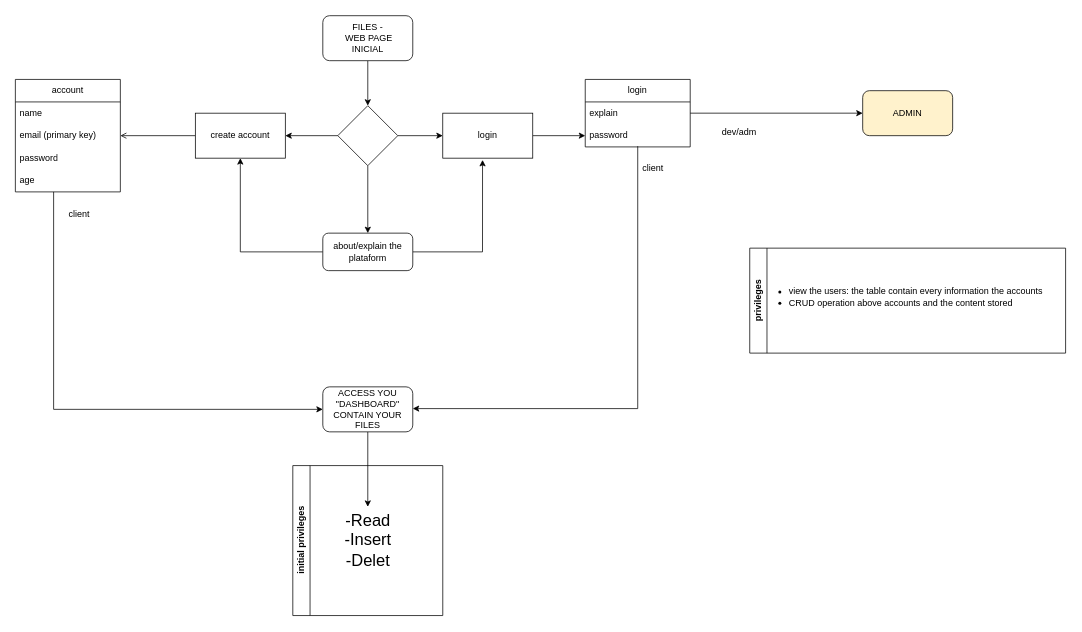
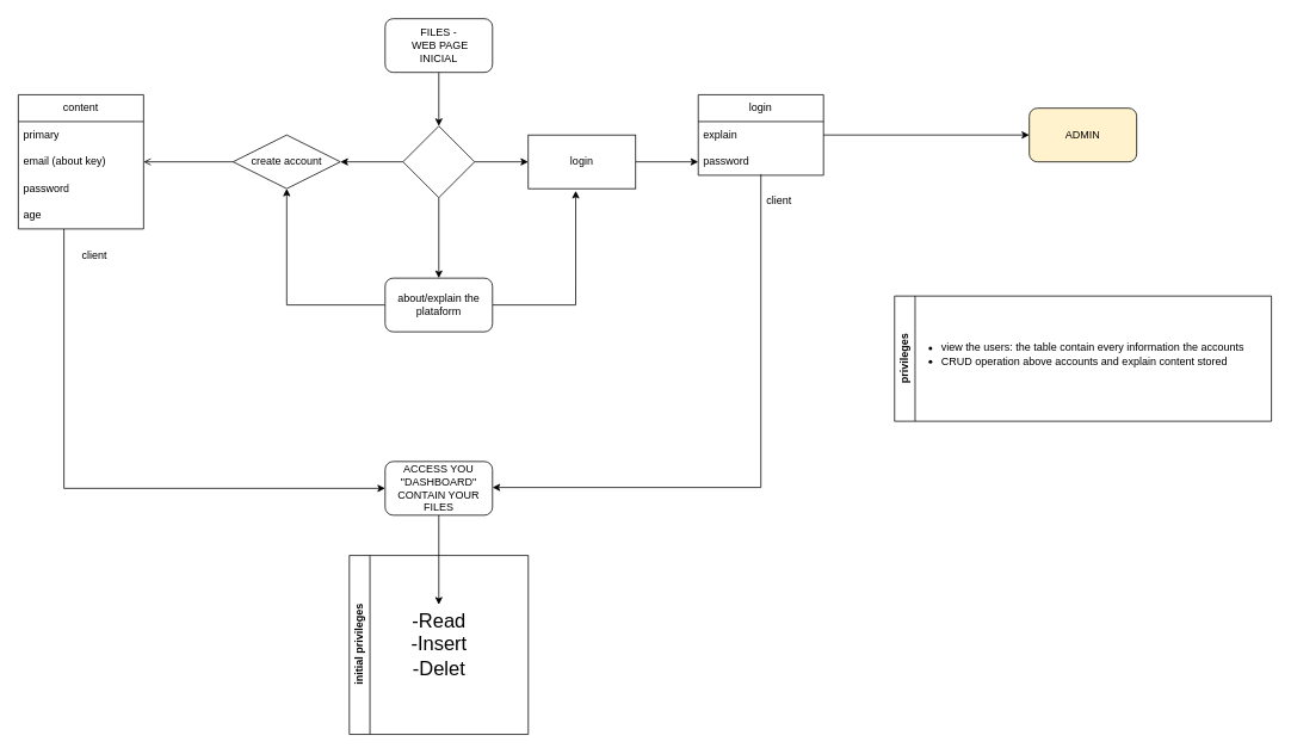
- <mxCell id="16" value="account" style="swimlane;fontStyle=0;childLayout=stackLayout;horizontal=1;startSize=30;horizontalStack=0;resizeParent=1;resizeParentMax=0;resizeLast=0;collapsible=1;marginBottom=0;whiteSpace=wrap;html=1;" vertex="1" parent="1"><mxGeometry x="20" y="105" width="140" height="150" as="geometry"><mxRectangle x="20" y="190" width="80" height="30" as="alternateBounds" /></mxGeometry></mxCell>
+ <mxCell id="16" value="content" style="swimlane;fontStyle=0;childLayout=stackLayout;horizontal=1;startSize=30;horizontalStack=0;resizeParent=1;resizeParentMax=0;resizeLast=0;collapsible=1;marginBottom=0;whiteSpace=wrap;html=1;" vertex="1" parent="1"><mxGeometry x="20" y="105" width="140" height="150" as="geometry"><mxRectangle x="20" y="190" width="80" height="30" as="alternateBounds" /></mxGeometry></mxCell>
- <mxCell id="17" value="name" style="text;strokeColor=none;fillColor=none;align=left;verticalAlign=middle;spacingLeft=4;spacingRight=4;overflow=hidden;points=[[0,0.5],[1,0.5]];portConstraint=eastwest;rotatable=0;whiteSpace=wrap;html=1;" vertex="1" parent="16"><mxGeometry y="30" width="140" height="30" as="geometry" /></mxCell>
+ <mxCell id="17" value="primary" style="text;strokeColor=none;fillColor=none;align=left;verticalAlign=middle;spacingLeft=4;spacingRight=4;overflow=hidden;points=[[0,0.5],[1,0.5]];portConstraint=eastwest;rotatable=0;whiteSpace=wrap;html=1;" vertex="1" parent="16"><mxGeometry y="30" width="140" height="30" as="geometry" /></mxCell>
- <mxCell id="35" value="dev/adm&lt;br&gt;" style="text;html=1;align=center;verticalAlign=middle;resizable=0;points=[];autosize=1;strokeColor=none;fillColor=none;" vertex="1" parent="1"><mxGeometry x="950" y="160" width="70" height="30" as="geometry" /></mxCell>
- <mxCell id="18" value="email (primary key)" style="text;strokeColor=none;fillColor=none;align=left;verticalAlign=middle;spacingLeft=4;spacingRight=4;overflow=hidden;points=[[0,0.5],[1,0.5]];portConstraint=eastwest;rotatable=0;whiteSpace=wrap;html=1;" vertex="1" parent="16"><mxGeometry y="60" width="140" height="30" as="geometry" /></mxCell>
+ <mxCell id="18" value="email (about key)" style="text;strokeColor=none;fillColor=none;align=left;verticalAlign=middle;spacingLeft=4;spacingRight=4;overflow=hidden;points=[[0,0.5],[1,0.5]];portConstraint=eastwest;rotatable=0;whiteSpace=wrap;html=1;" vertex="1" parent="16"><mxGeometry y="60" width="140" height="30" as="geometry" /></mxCell>
- <mxCell id="9" value="create account" style="whiteSpace=wrap;html=1;" vertex="1" parent="1"><mxGeometry x="260" y="150" width="120" height="60" as="geometry" /></mxCell>
+ <mxCell id="9" value="create account" style="rhombus;whiteSpace=wrap;html=1;" vertex="1" parent="1"><mxGeometry x="260" y="150" width="120" height="60" as="geometry" /></mxCell>
- <mxCell id="12" value="about/explain the plataform" style="rounded=1;whiteSpace=wrap;html=1;" vertex="1" parent="1"><mxGeometry x="430" y="310" width="120" height="50" as="geometry" /></mxCell>
+ <mxCell id="12" value="about/explain the plataform" style="rounded=1;whiteSpace=wrap;html=1;" vertex="1" parent="1"><mxGeometry x="430" y="310" width="120" height="60" as="geometry" /></mxCell>
- <mxCell id="34" value="&lt;ul&gt;&lt;li&gt;view the users: the table contain every information the accounts&lt;/li&gt;&lt;li&gt;CRUD operation above accounts and the content stored&lt;/li&gt;&lt;/ul&gt;" style="text;html=1;align=left;verticalAlign=middle;resizable=0;points=[];autosize=1;strokeColor=none;fillColor=none;" vertex="1" parent="33"><mxGeometry x="10.63" y="30" width="400" height="70" as="geometry" /></mxCell>
+ <mxCell id="34" value="&lt;ul&gt;&lt;li&gt;view the users: the table contain every information the accounts&lt;/li&gt;&lt;li&gt;CRUD operation above accounts and explain content stored&lt;/li&gt;&lt;/ul&gt;" style="text;html=1;align=left;verticalAlign=middle;resizable=0;points=[];autosize=1;strokeColor=none;fillColor=none;" vertex="1" parent="33"><mxGeometry x="10.63" y="30" width="400" height="70" as="geometry" /></mxCell>
